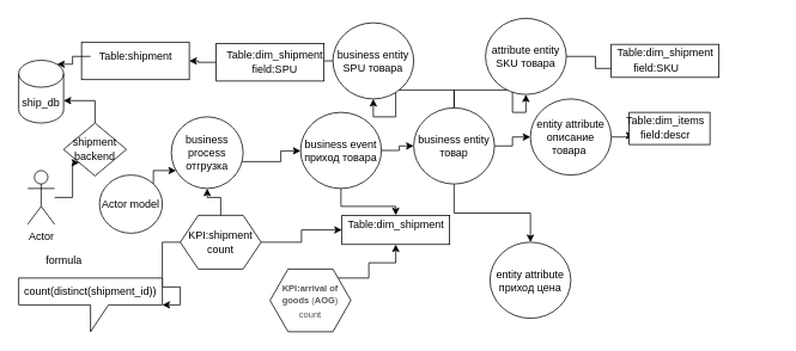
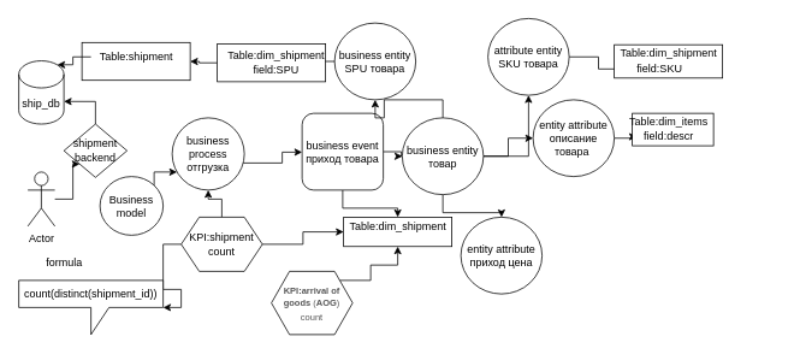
- <mxCell id="15" value="business entity&lt;br&gt;товар" style="ellipse;whiteSpace=wrap;html=1;" parent="1" vertex="1"><mxGeometry x="460" y="120" width="90" height="85" as="geometry" /></mxCell>
+ <mxCell id="15" value="business entity&lt;br&gt;товар" style="ellipse;whiteSpace=wrap;html=1;" parent="1" vertex="1"><mxGeometry x="445" y="130" width="90" height="85" as="geometry" /></mxCell>
- <mxCell id="10" value="business event&lt;br&gt;приход товара" style="ellipse;whiteSpace=wrap;html=1;" parent="1" vertex="1"><mxGeometry x="334" y="125" width="90" height="85" as="geometry" /></mxCell>
+ <mxCell id="10" value="business event&lt;br&gt;приход товара" style="whiteSpace=wrap;html=1;rounded=1;" parent="1" vertex="1"><mxGeometry x="334" y="125" width="90" height="85" as="geometry" /></mxCell>
- <mxCell id="5" value="Actor model" style="ellipse;whiteSpace=wrap;html=1;" parent="1" vertex="1"><mxGeometry x="110" y="195" width="70" height="65" as="geometry" /></mxCell>
+ <mxCell id="5" value="Business model" style="ellipse;whiteSpace=wrap;html=1;" parent="1" vertex="1"><mxGeometry x="110" y="195" width="70" height="65" as="geometry" /></mxCell>
- <mxCell id="16" value="entity attribute&lt;br&gt;приход цена" style="ellipse;whiteSpace=wrap;html=1;" parent="1" vertex="1"><mxGeometry x="545" y="270" width="90" height="85" as="geometry" /></mxCell>
+ <mxCell id="16" value="entity attribute&lt;br&gt;приход цена" style="ellipse;whiteSpace=wrap;html=1;" parent="1" vertex="1"><mxGeometry x="510" y="240" width="90" height="85" as="geometry" /></mxCell>
